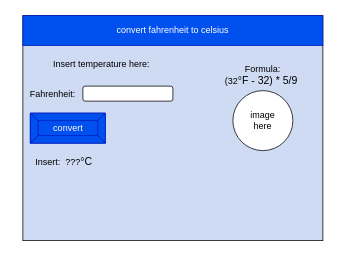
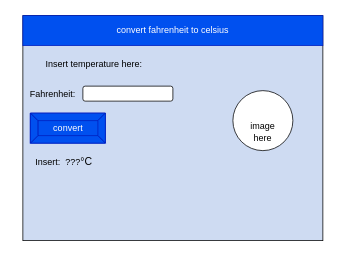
- <mxCell id="5" value="&lt;font color=&quot;#000000&quot;&gt;Insert temperature here:&lt;/font&gt;" style="text;html=1;strokeColor=none;fillColor=none;align=center;verticalAlign=middle;whiteSpace=wrap;rounded=0;fontColor=#FFFFFF;" vertex="1" parent="1"><mxGeometry x="50" y="70" width="170" height="30" as="geometry" /></mxCell>
+ <mxCell id="5" value="&lt;font color=&quot;#000000&quot;&gt;Insert temperature here:&lt;/font&gt;" style="text;html=1;strokeColor=none;fillColor=none;align=center;verticalAlign=middle;whiteSpace=wrap;rounded=0;fontColor=#FFFFFF;" vertex="1" parent="1"><mxGeometry x="40" y="70" width="170" height="30" as="geometry" /></mxCell>
- <mxCell id="11" value="Formula:&lt;br&gt;(32&lt;span style=&quot;font-family: &amp;#34;arial&amp;#34; , sans-serif ; font-size: 14px ; text-align: left&quot;&gt;°F - 32) * 5/9&amp;nbsp;&lt;/span&gt;" style="text;html=1;strokeColor=none;fillColor=none;align=center;verticalAlign=middle;whiteSpace=wrap;rounded=0;fontColor=#000000;" vertex="1" parent="1"><mxGeometry x="275" y="84" width="150" height="30" as="geometry" /></mxCell>
- <mxCell id="7" value="image here" style="text;html=1;strokeColor=none;fillColor=none;align=center;verticalAlign=middle;whiteSpace=wrap;rounded=0;fontColor=#000000;" vertex="1" parent="1"><mxGeometry x="320" y="145" width="60" height="30" as="geometry" /></mxCell>
+ <mxCell id="7" value="image here" style="text;html=1;strokeColor=none;fillColor=none;align=center;verticalAlign=middle;whiteSpace=wrap;rounded=0;fontColor=#000000;" vertex="1" parent="1"><mxGeometry x="320" y="160" width="60" height="30" as="geometry" /></mxCell>
